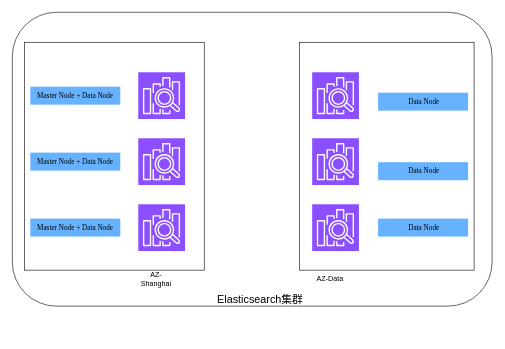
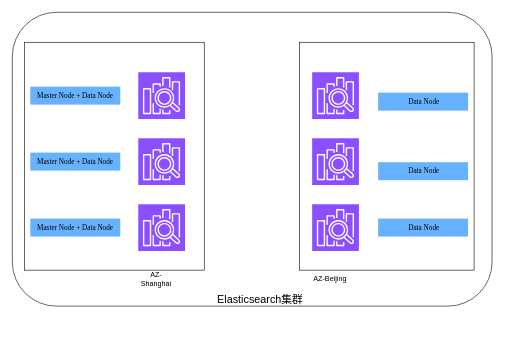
- <mxCell id="12" value="AZ-Data " style="text;html=1;align=center;verticalAlign=middle;whiteSpace=wrap;rounded=0;" vertex="1" parent="1"><mxGeometry x="520" y="450" width="60" height="30" as="geometry" /></mxCell>
+ <mxCell id="12" value="AZ-Beijing " style="text;html=1;align=center;verticalAlign=middle;whiteSpace=wrap;rounded=0;" vertex="1" parent="1"><mxGeometry x="520" y="450" width="60" height="30" as="geometry" /></mxCell>
